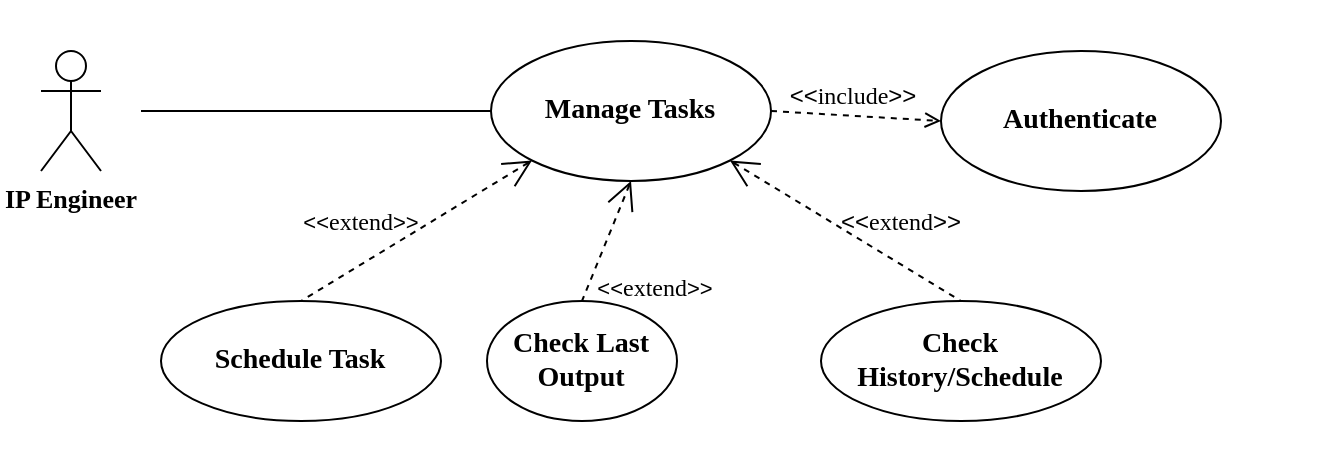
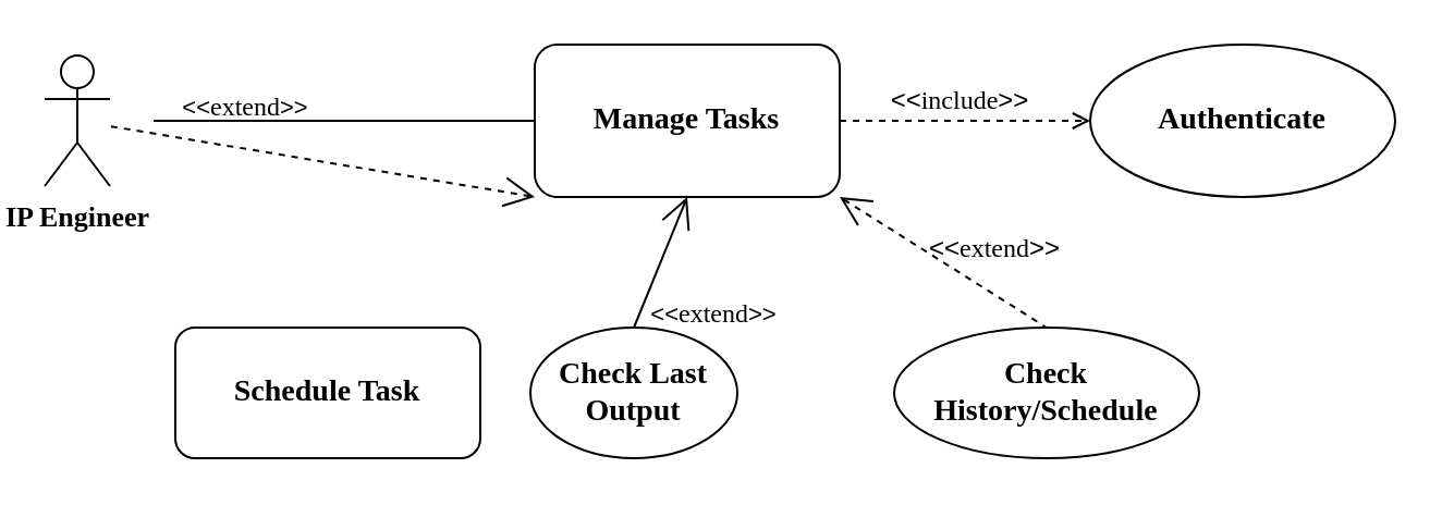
- <mxCell id="4" value="&lt;font face=&quot;Old Standard TT&quot; size=&quot;1&quot;&gt;&lt;b style=&quot;font-size: 14px&quot;&gt;Manage Tasks&lt;/b&gt;&lt;/font&gt;" style="ellipse;whiteSpace=wrap;html=1;fillColor=none;" parent="1" vertex="1"><mxGeometry x="245" y="20" width="140" height="70" as="geometry" /></mxCell>
+ <mxCell id="4" value="&lt;font face=&quot;Old Standard TT&quot; size=&quot;1&quot;&gt;&lt;b style=&quot;font-size: 14px&quot;&gt;Manage Tasks&lt;/b&gt;&lt;/font&gt;" style="whiteSpace=wrap;html=1;fillColor=none;rounded=1;" parent="1" vertex="1"><mxGeometry x="245" y="20" width="140" height="70" as="geometry" /></mxCell>
- <mxCell id="3" value="&lt;font face=&quot;Old Standard TT&quot;&gt;&lt;span style=&quot;font-size: 14px&quot;&gt;&lt;b&gt;Authenticate&lt;/b&gt;&lt;/span&gt;&lt;/font&gt;" style="ellipse;whiteSpace=wrap;html=1;fillColor=none;" parent="1" vertex="1"><mxGeometry x="470" y="25" width="140" height="70" as="geometry" /></mxCell>
+ <mxCell id="3" value="&lt;font face=&quot;Old Standard TT&quot;&gt;&lt;span style=&quot;font-size: 14px&quot;&gt;&lt;b&gt;Authenticate&lt;/b&gt;&lt;/span&gt;&lt;/font&gt;" style="ellipse;whiteSpace=wrap;html=1;fillColor=none;" parent="1" vertex="1"><mxGeometry x="500" y="20" width="140" height="70" as="geometry" /></mxCell>
- <mxCell id="11" value="&amp;lt;&amp;lt;&lt;font face=&quot;Old Standard TT&quot; style=&quot;font-size: 12px&quot;&gt;extend&lt;/font&gt;&amp;gt;&amp;gt;" style="edgeStyle=none;html=1;startArrow=open;endArrow=none;startSize=12;verticalAlign=bottom;dashed=1;labelBackgroundColor=none;entryX=0.5;entryY=0;entryDx=0;entryDy=0;exitX=0;exitY=1;exitDx=0;exitDy=0;" parent="1" source="4" target="7" edge="1"><mxGeometry x="0.39" y="-10" width="160" relative="1" as="geometry"><mxPoint x="265" y="110" as="sourcePoint" /><mxPoint x="360" y="150" as="targetPoint" /><mxPoint as="offset" /></mxGeometry></mxCell>
+ <mxCell id="11" value="&amp;lt;&amp;lt;&lt;font face=&quot;Old Standard TT&quot; style=&quot;font-size: 12px&quot;&gt;extend&lt;/font&gt;&amp;gt;&amp;gt;" style="edgeStyle=none;html=1;startArrow=open;endArrow=none;startSize=12;verticalAlign=bottom;dashed=1;labelBackgroundColor=none;exitX=0;exitY=1;exitDx=0;exitDy=0;" parent="1" source="4" target="2" edge="1"><mxGeometry x="0.39" y="-10" width="160" relative="1" as="geometry"><mxPoint x="265" y="110" as="sourcePoint" /><mxPoint x="360" y="150" as="targetPoint" /><mxPoint as="offset" /></mxGeometry></mxCell>
- <mxCell id="12" value="&amp;lt;&amp;lt;&lt;font face=&quot;Old Standard TT&quot; style=&quot;font-size: 12px&quot;&gt;extend&lt;/font&gt;&amp;gt;&amp;gt;" style="edgeStyle=none;html=1;startArrow=open;endArrow=none;startSize=12;verticalAlign=bottom;dashed=1;labelBackgroundColor=none;entryX=0.5;entryY=0;entryDx=0;entryDy=0;exitX=0.5;exitY=1;exitDx=0;exitDy=0;" parent="1" source="4" target="9" edge="1"><mxGeometry x="0.676" y="35" width="160" relative="1" as="geometry"><mxPoint x="300" y="91" as="sourcePoint" /><mxPoint x="440" y="180" as="targetPoint" /><mxPoint as="offset" /></mxGeometry></mxCell>
+ <mxCell id="12" value="&amp;lt;&amp;lt;&lt;font face=&quot;Old Standard TT&quot; style=&quot;font-size: 12px&quot;&gt;extend&lt;/font&gt;&amp;gt;&amp;gt;" style="edgeStyle=none;html=1;startArrow=open;endArrow=none;startSize=12;verticalAlign=bottom;dashed=0;labelBackgroundColor=none;entryX=0.5;entryY=0;entryDx=0;entryDy=0;exitX=0.5;exitY=1;exitDx=0;exitDy=0;" parent="1" source="4" target="9" edge="1"><mxGeometry x="0.676" y="35" width="160" relative="1" as="geometry"><mxPoint x="300" y="91" as="sourcePoint" /><mxPoint x="440" y="180" as="targetPoint" /><mxPoint as="offset" /></mxGeometry></mxCell>
- <mxCell id="7" value="&lt;font face=&quot;Old Standard TT&quot; size=&quot;1&quot;&gt;&lt;b style=&quot;font-size: 14px&quot;&gt;Schedule Task&lt;/b&gt;&lt;/font&gt;" style="ellipse;whiteSpace=wrap;html=1;fillColor=none;" parent="1" vertex="1"><mxGeometry x="80" y="150" width="140" height="60" as="geometry" /></mxCell>
+ <mxCell id="7" value="&lt;font face=&quot;Old Standard TT&quot; size=&quot;1&quot;&gt;&lt;b style=&quot;font-size: 14px&quot;&gt;Schedule Task&lt;/b&gt;&lt;/font&gt;" style="whiteSpace=wrap;html=1;fillColor=none;rounded=1;" parent="1" vertex="1"><mxGeometry x="80" y="150" width="140" height="60" as="geometry" /></mxCell>
